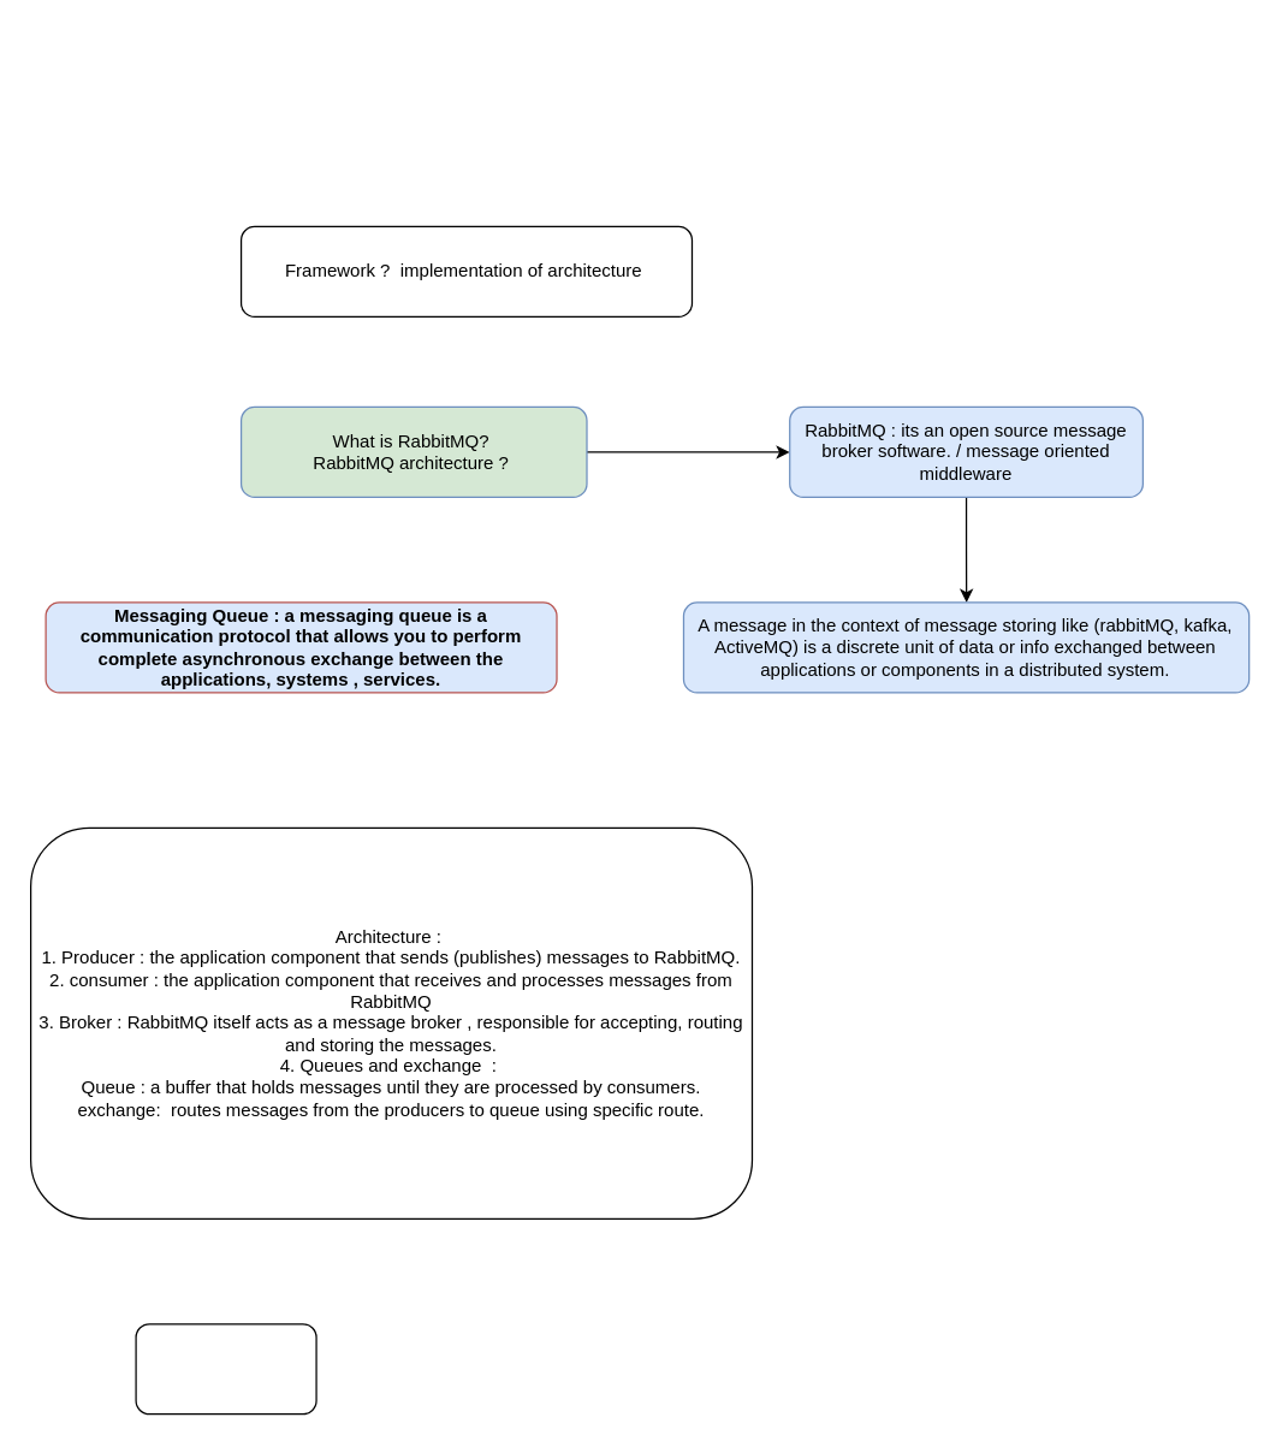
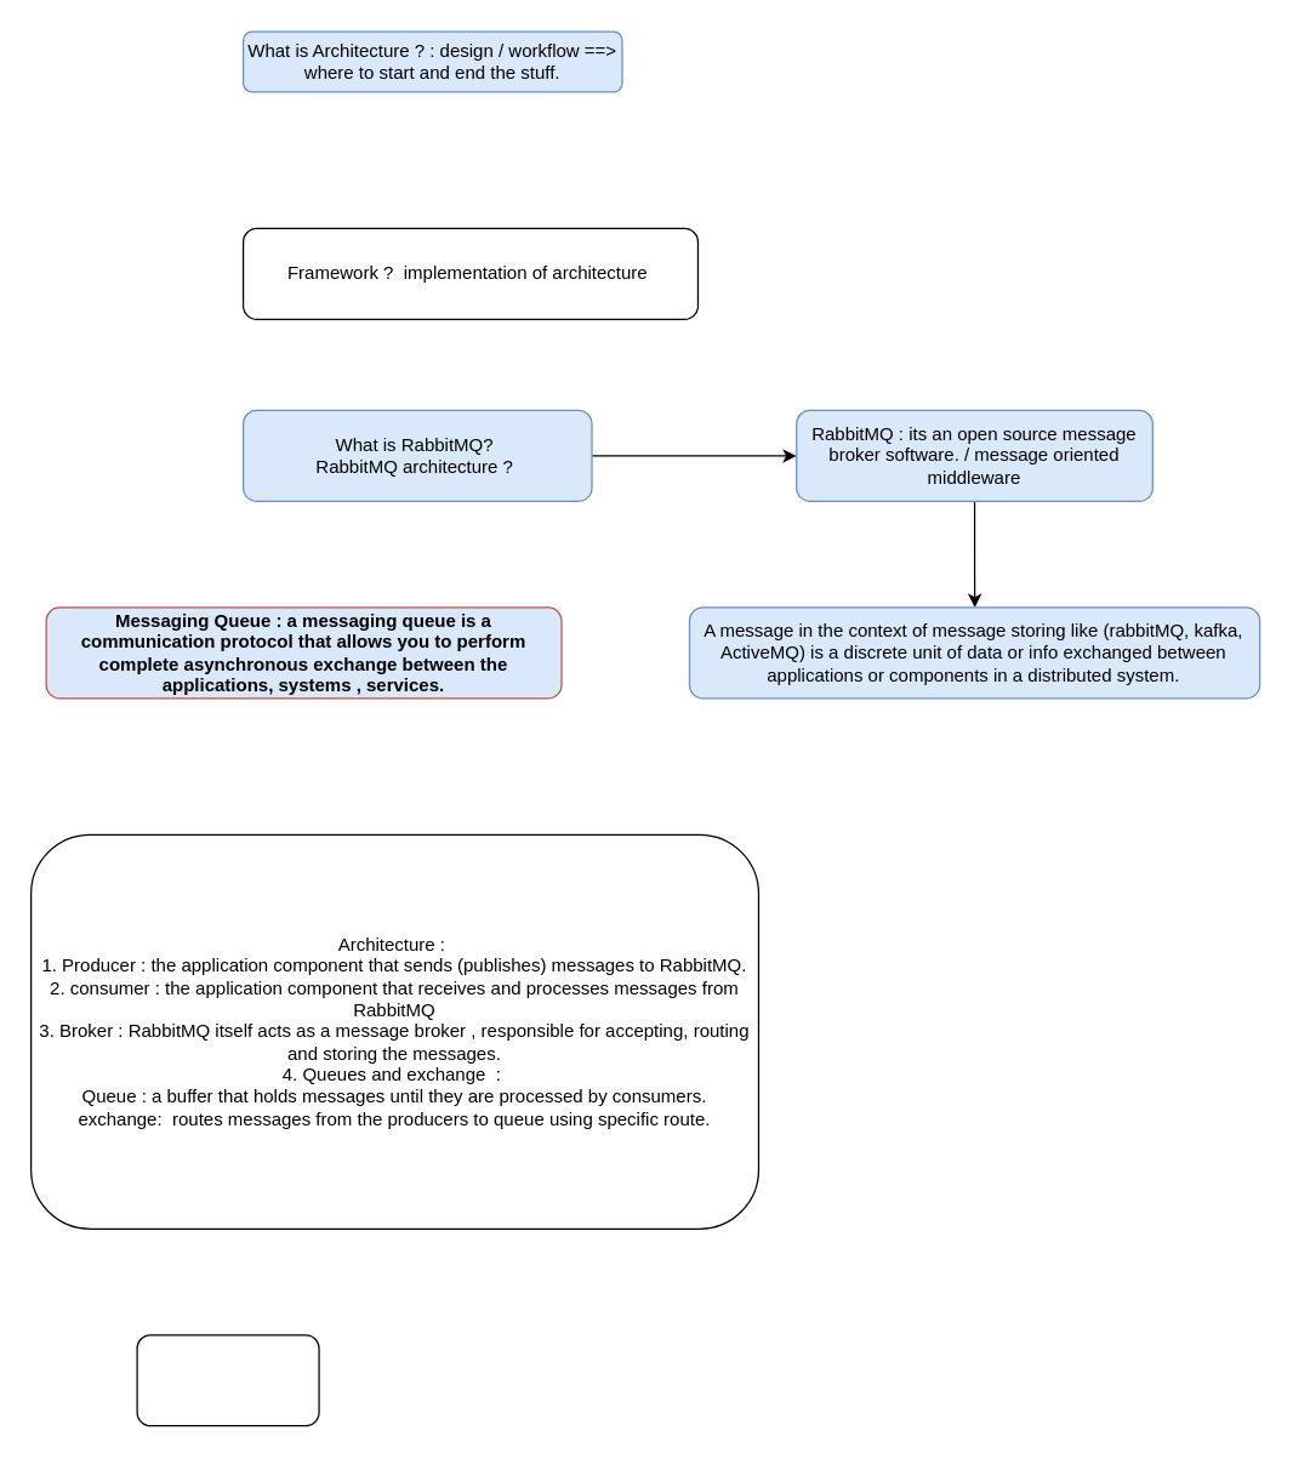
+ <mxCell id="2" value="What is Architecture ? : design / workflow ==&amp;gt; where to start and end the stuff." style="rounded=1;whiteSpace=wrap;html=1;fillColor=#dae8fc;strokeColor=#6c8ebf;" vertex="1" parent="1"><mxGeometry x="160" y="20" width="250" height="40" as="geometry" /></mxCell>
- <mxCell id="5" value="What is RabbitMQ?&amp;nbsp;&lt;div&gt;RabbitMQ architecture ?&amp;nbsp;&lt;/div&gt;" style="rounded=1;whiteSpace=wrap;html=1;fillColor=#d5e8d4;strokeColor=#6c8ebf;" vertex="1" parent="1"><mxGeometry x="160" y="270" width="230" height="60" as="geometry" /></mxCell>
+ <mxCell id="5" value="What is RabbitMQ?&amp;nbsp;&lt;div&gt;RabbitMQ architecture ?&amp;nbsp;&lt;/div&gt;" style="rounded=1;whiteSpace=wrap;html=1;fillColor=#dae8fc;strokeColor=#6c8ebf;" vertex="1" parent="1"><mxGeometry x="160" y="270" width="230" height="60" as="geometry" /></mxCell>
